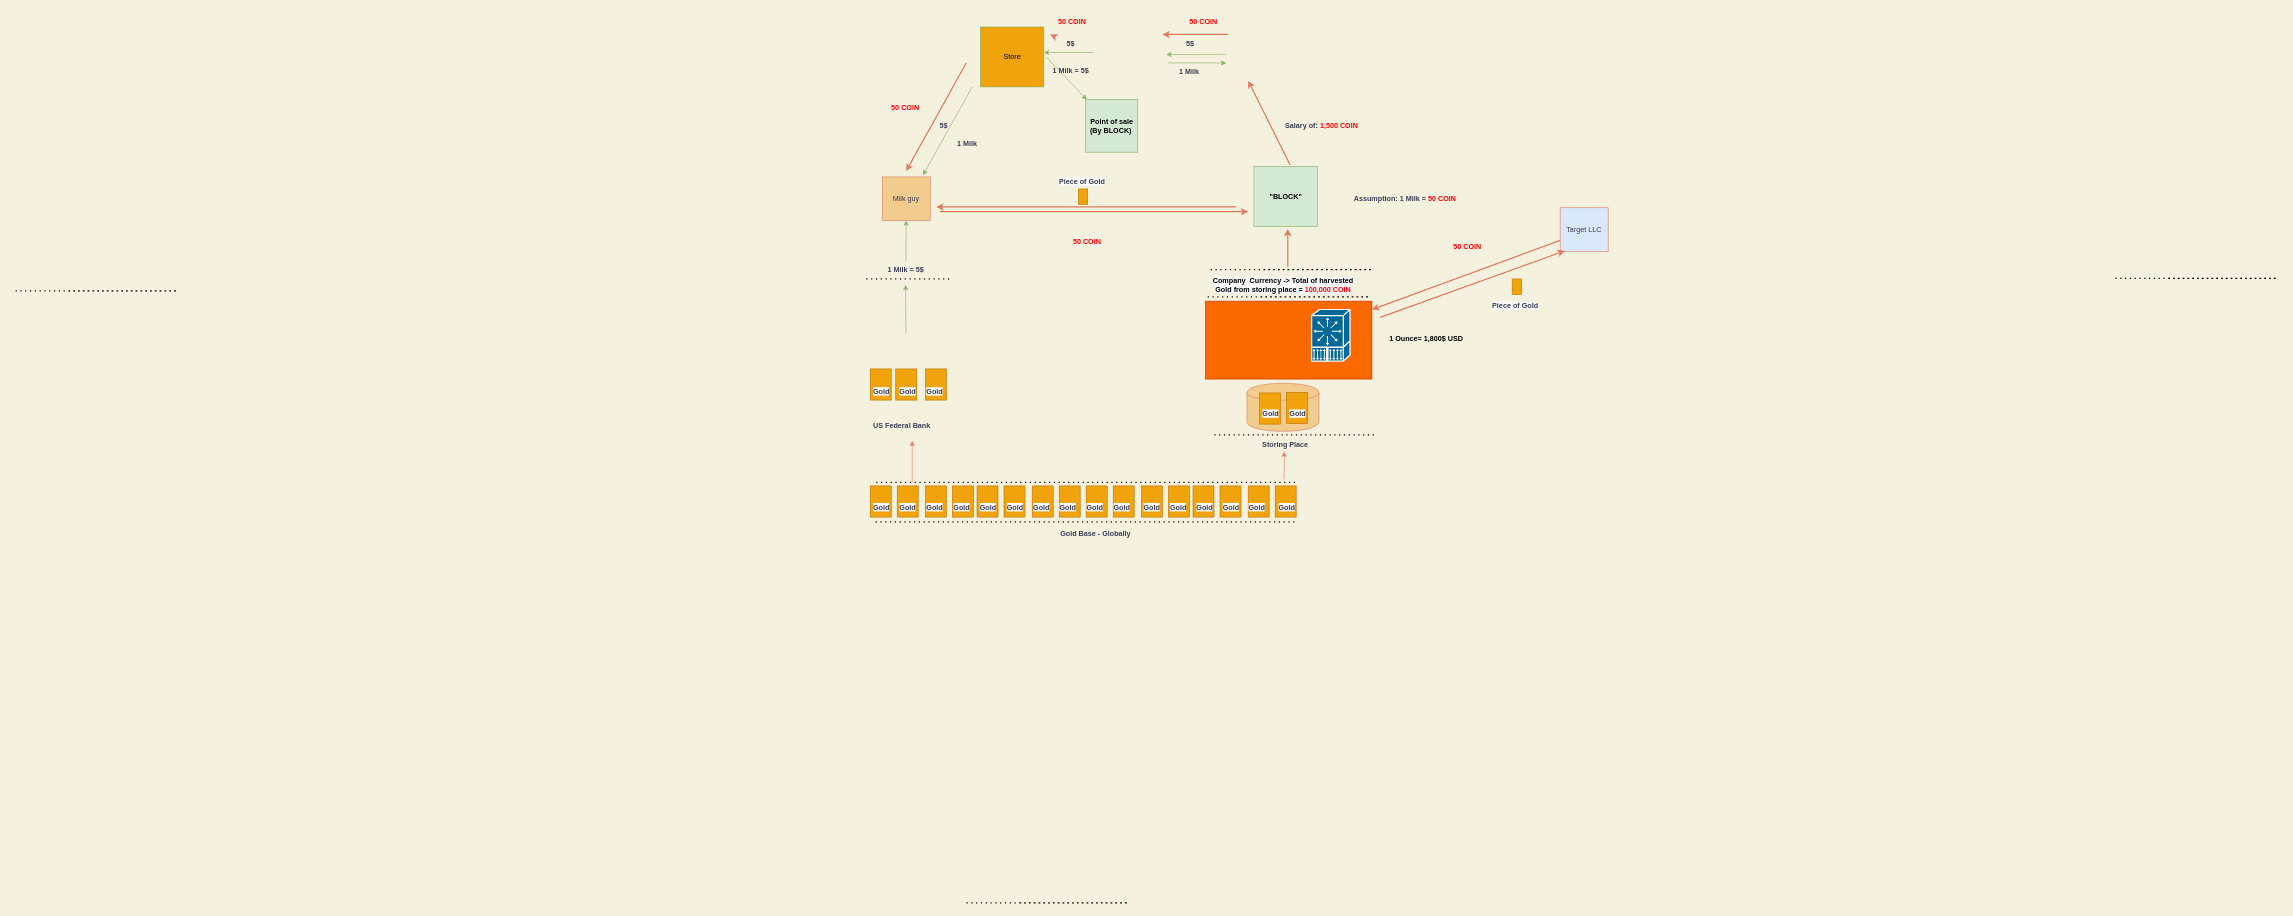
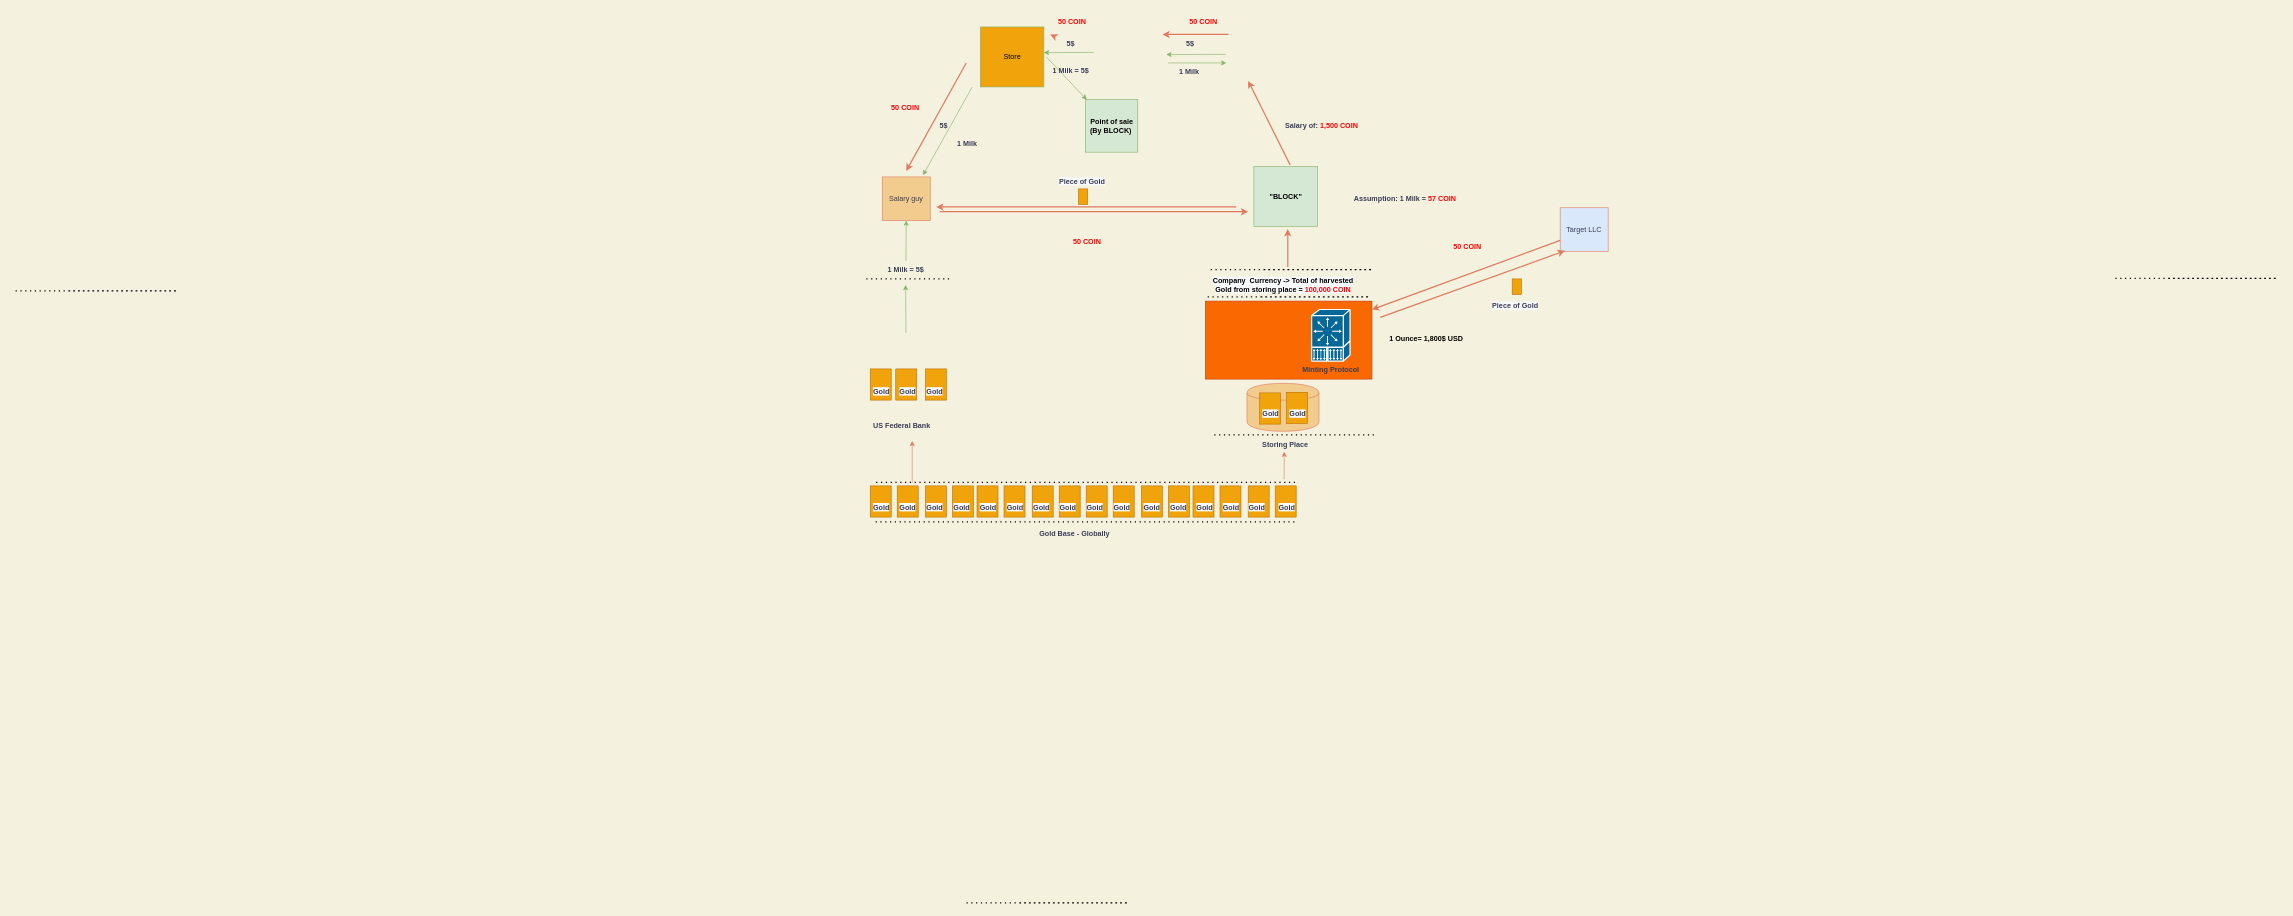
- <mxCell id="6" value="Milk guy" style="whiteSpace=wrap;html=1;aspect=fixed;fillColor=#F2CC8F;strokeColor=#E07A5F;fontColor=#393C56;" parent="1" vertex="1"><mxGeometry x="1470" y="294" width="80" height="72.61" as="geometry" /></mxCell>
+ <mxCell id="6" value="Salary guy" style="whiteSpace=wrap;html=1;aspect=fixed;fillColor=#F2CC8F;strokeColor=#E07A5F;fontColor=#393C56;" parent="1" vertex="1"><mxGeometry x="1470" y="294" width="80" height="72.61" as="geometry" /></mxCell>
- <mxCell id="85" value="&amp;nbsp;Assumption: 1 Milk = &lt;font color=&quot;#ff0000&quot;&gt;50 COIN&lt;/font&gt;" style="text;html=1;strokeColor=none;fillColor=none;align=center;verticalAlign=middle;whiteSpace=wrap;rounded=0;sketch=0;fontColor=#393C56;fontStyle=1" parent="1" vertex="1"><mxGeometry x="2240" y="315.31" width="200" height="30" as="geometry" /></mxCell>
+ <mxCell id="85" value="&amp;nbsp;Assumption: 1 Milk = &lt;font color=&quot;#ff0000&quot;&gt;57 COIN&lt;/font&gt;" style="text;html=1;strokeColor=none;fillColor=none;align=center;verticalAlign=middle;whiteSpace=wrap;rounded=0;sketch=0;fontColor=#393C56;fontStyle=1" parent="1" vertex="1"><mxGeometry x="2240" y="315.31" width="200" height="30" as="geometry" /></mxCell>
+ <mxCell id="72" value="Minting Protocol" style="text;html=1;strokeColor=none;fillColor=none;align=center;verticalAlign=middle;whiteSpace=wrap;rounded=0;sketch=0;fontColor=#393C56;fontStyle=1" parent="1" vertex="1"><mxGeometry x="2167.75" y="601" width="100" height="30" as="geometry" /></mxCell>
- <mxCell id="40" value="&lt;b&gt;Gold&lt;/b&gt;&lt;b&gt;&amp;nbsp;Base - Globally&amp;nbsp;&lt;/b&gt;" style="text;html=1;strokeColor=none;fillColor=none;align=center;verticalAlign=middle;whiteSpace=wrap;rounded=0;sketch=0;fontColor=#393C56;" parent="1" vertex="1"><mxGeometry x="1765" y="874" width="125" height="30" as="geometry" /></mxCell>
+ <mxCell id="40" value="&lt;b&gt;Gold&lt;/b&gt;&lt;b&gt;&amp;nbsp;Base - Globally&amp;nbsp;&lt;/b&gt;" style="text;html=1;strokeColor=none;fillColor=none;align=center;verticalAlign=middle;whiteSpace=wrap;rounded=0;sketch=0;fontColor=#393C56;" parent="1" vertex="1"><mxGeometry x="1730" y="874" width="125" height="30" as="geometry" /></mxCell>
